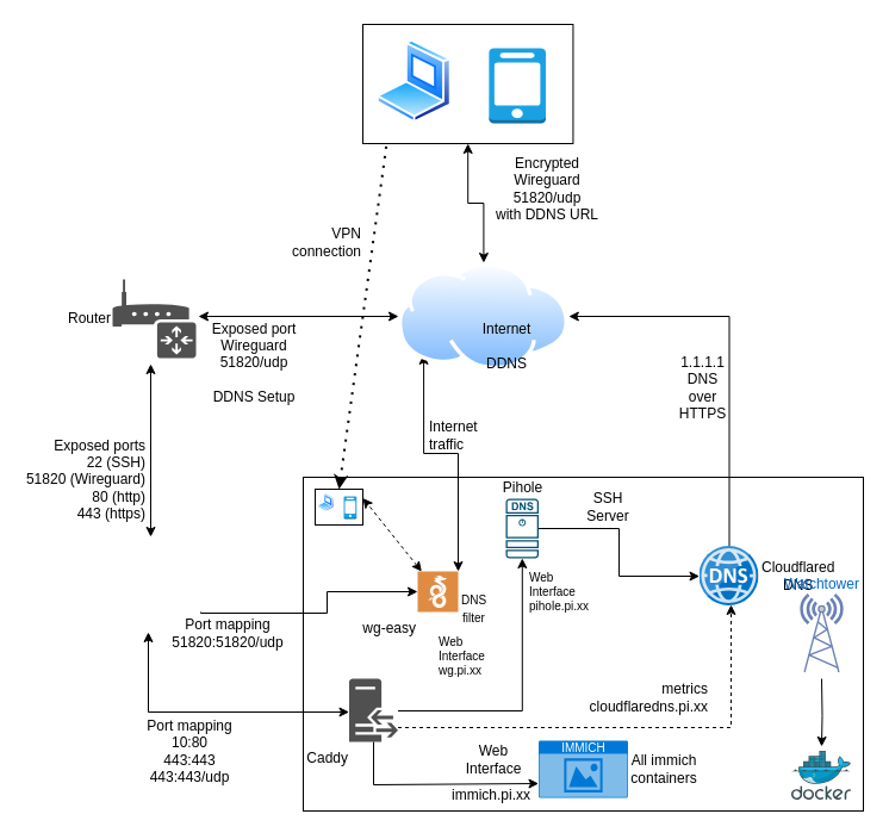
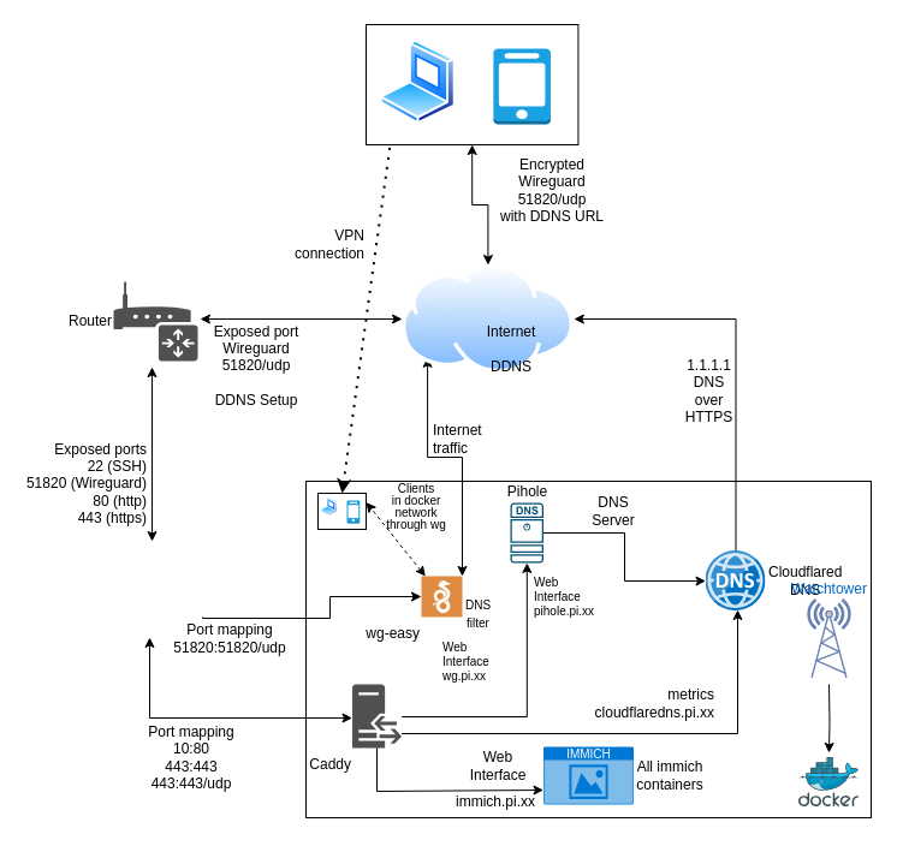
+ <mxCell id="47" value="&lt;p style=&quot;line-height: 100%; font-size: 10px;&quot;&gt;&lt;font style=&quot;font-size: 10px;&quot;&gt;Clients&lt;br&gt;in docker&lt;br&gt;network through wg&lt;br&gt;&lt;/font&gt;&lt;/p&gt;" style="text;html=1;align=center;verticalAlign=middle;whiteSpace=wrap;rounded=0;spacing=0;" vertex="1" parent="1"><mxGeometry x="316.43" y="406" width="60" height="30" as="geometry" /></mxCell>
- <mxCell id="34" value="SSH&lt;br&gt;Server" style="text;html=1;align=center;verticalAlign=middle;whiteSpace=wrap;rounded=0;" vertex="1" parent="1"><mxGeometry x="480.43" y="410" width="60" height="30" as="geometry" /></mxCell>
+ <mxCell id="34" value="DNS&lt;br&gt;Server" style="text;html=1;align=center;verticalAlign=middle;whiteSpace=wrap;rounded=0;" vertex="1" parent="1"><mxGeometry x="480.43" y="410" width="60" height="30" as="geometry" /></mxCell>
- <mxCell id="38" style="edgeStyle=orthogonalEdgeStyle;rounded=0;orthogonalLoop=1;jettySize=auto;html=1;entryX=0.53;entryY=0.98;entryDx=0;entryDy=0;entryPerimeter=0;dashed=1;" edge="1" parent="1" source="20" target="28"><mxGeometry relative="1" as="geometry"><Array as="points"><mxPoint x="613" y="610" /></Array></mxGeometry></mxCell>
+ <mxCell id="38" style="edgeStyle=orthogonalEdgeStyle;rounded=0;orthogonalLoop=1;jettySize=auto;html=1;entryX=0.53;entryY=0.98;entryDx=0;entryDy=0;entryPerimeter=0;" edge="1" parent="1" source="20" target="28"><mxGeometry relative="1" as="geometry"><Array as="points"><mxPoint x="613" y="610" /></Array></mxGeometry></mxCell>
